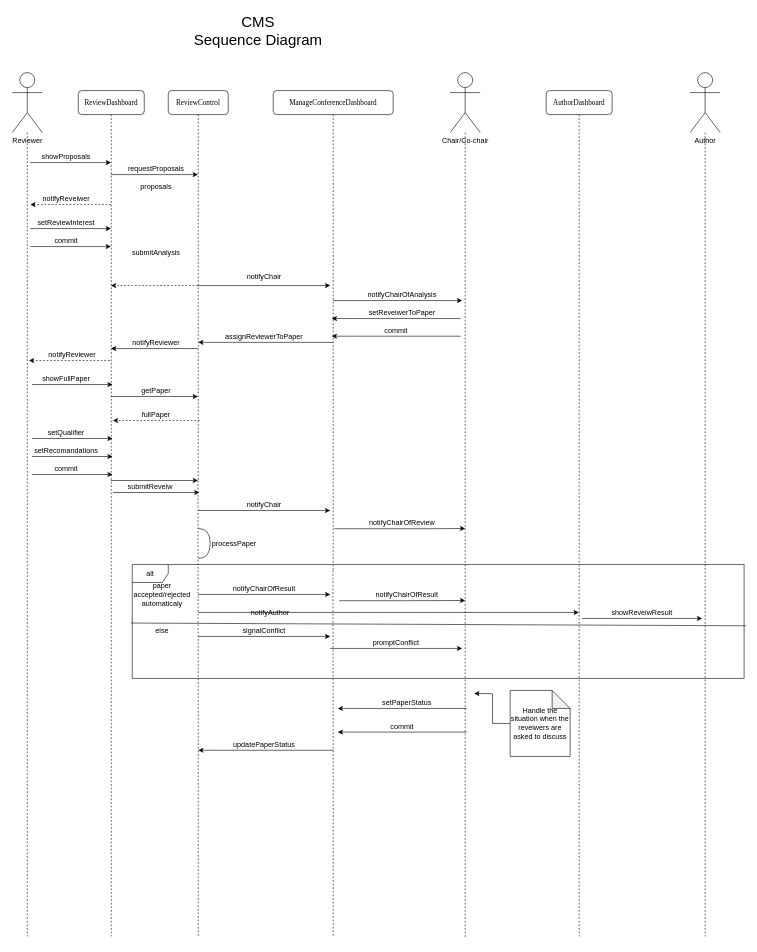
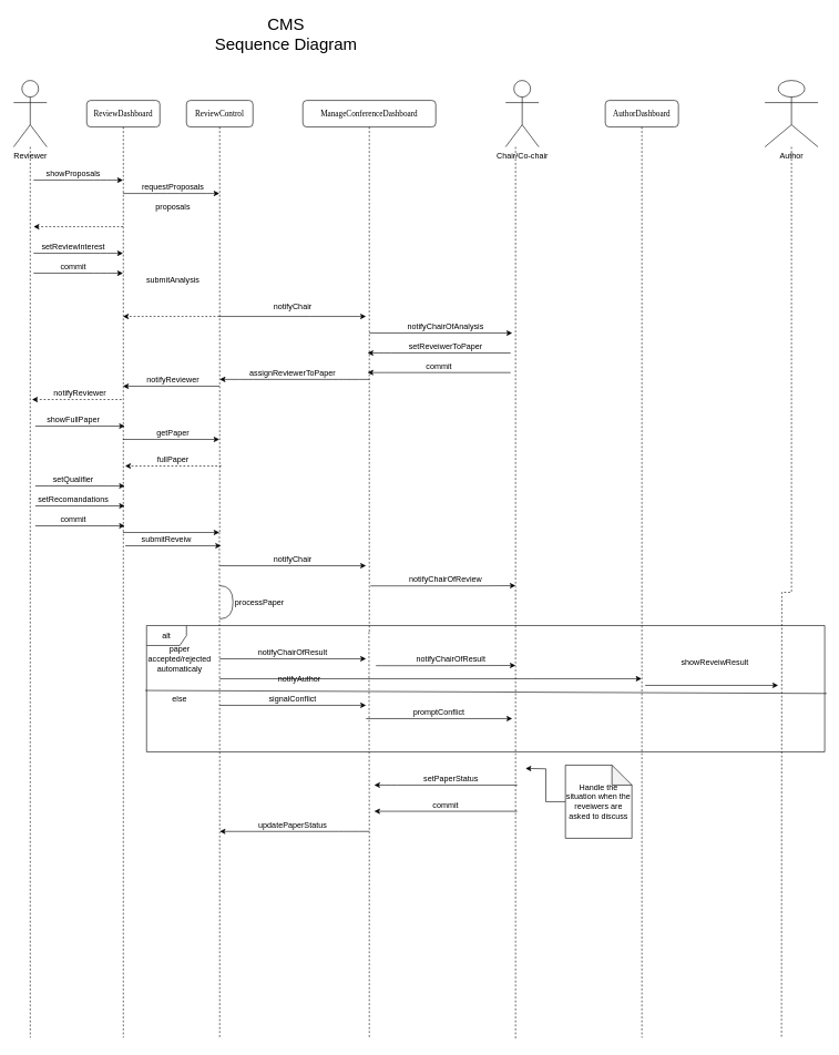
- <mxCell id="6" value="Chair/Co-chair" style="shape=umlActor;verticalLabelPosition=bottom;verticalAlign=top;html=1;" vertex="1" parent="1"><mxGeometry x="750" y="120" width="50" height="100" as="geometry" /></mxCell>
+ <mxCell id="6" value="Chair/Co-chair" style="shape=umlActor;verticalLabelPosition=bottom;verticalAlign=top;html=1;" vertex="1" parent="1"><mxGeometry x="760" y="120" width="50" height="100" as="geometry" /></mxCell>
- <mxCell id="81" value="Author" style="shape=umlActor;verticalLabelPosition=bottom;verticalAlign=top;html=1;" vertex="1" parent="1"><mxGeometry x="1150" y="120" width="50" height="100" as="geometry" /></mxCell>
+ <mxCell id="81" value="Author" style="shape=umlActor;verticalLabelPosition=bottom;verticalAlign=top;html=1;" vertex="1" parent="1"><mxGeometry x="1150" y="120" width="80" height="100" as="geometry" /></mxCell>
- <mxCell id="40" value="notifyReveiwer" style="text;html=1;strokeColor=none;fillColor=none;align=center;verticalAlign=middle;whiteSpace=wrap;rounded=0;" vertex="1" parent="1"><mxGeometry x="90" y="320" width="40" height="20" as="geometry" /></mxCell>
- <mxCell id="86" value="showReveiwResult" style="text;html=1;strokeColor=none;fillColor=none;align=center;verticalAlign=middle;whiteSpace=wrap;rounded=0;" vertex="1" parent="1"><mxGeometry x="1030" y="1010" width="80" height="20" as="geometry" /></mxCell>
+ <mxCell id="86" value="showReveiwResult" style="text;html=1;strokeColor=none;fillColor=none;align=center;verticalAlign=middle;whiteSpace=wrap;rounded=0;" vertex="1" parent="1"><mxGeometry x="1035" y="985" width="80" height="20" as="geometry" /></mxCell>
